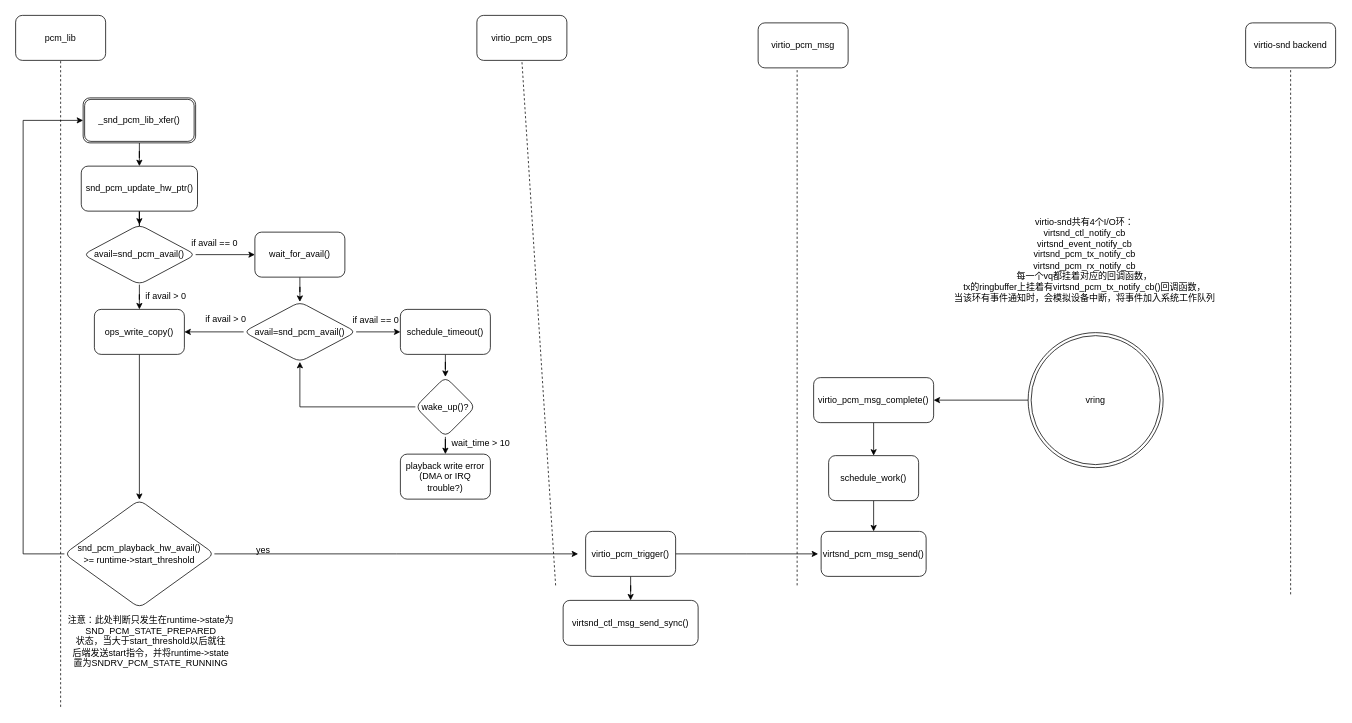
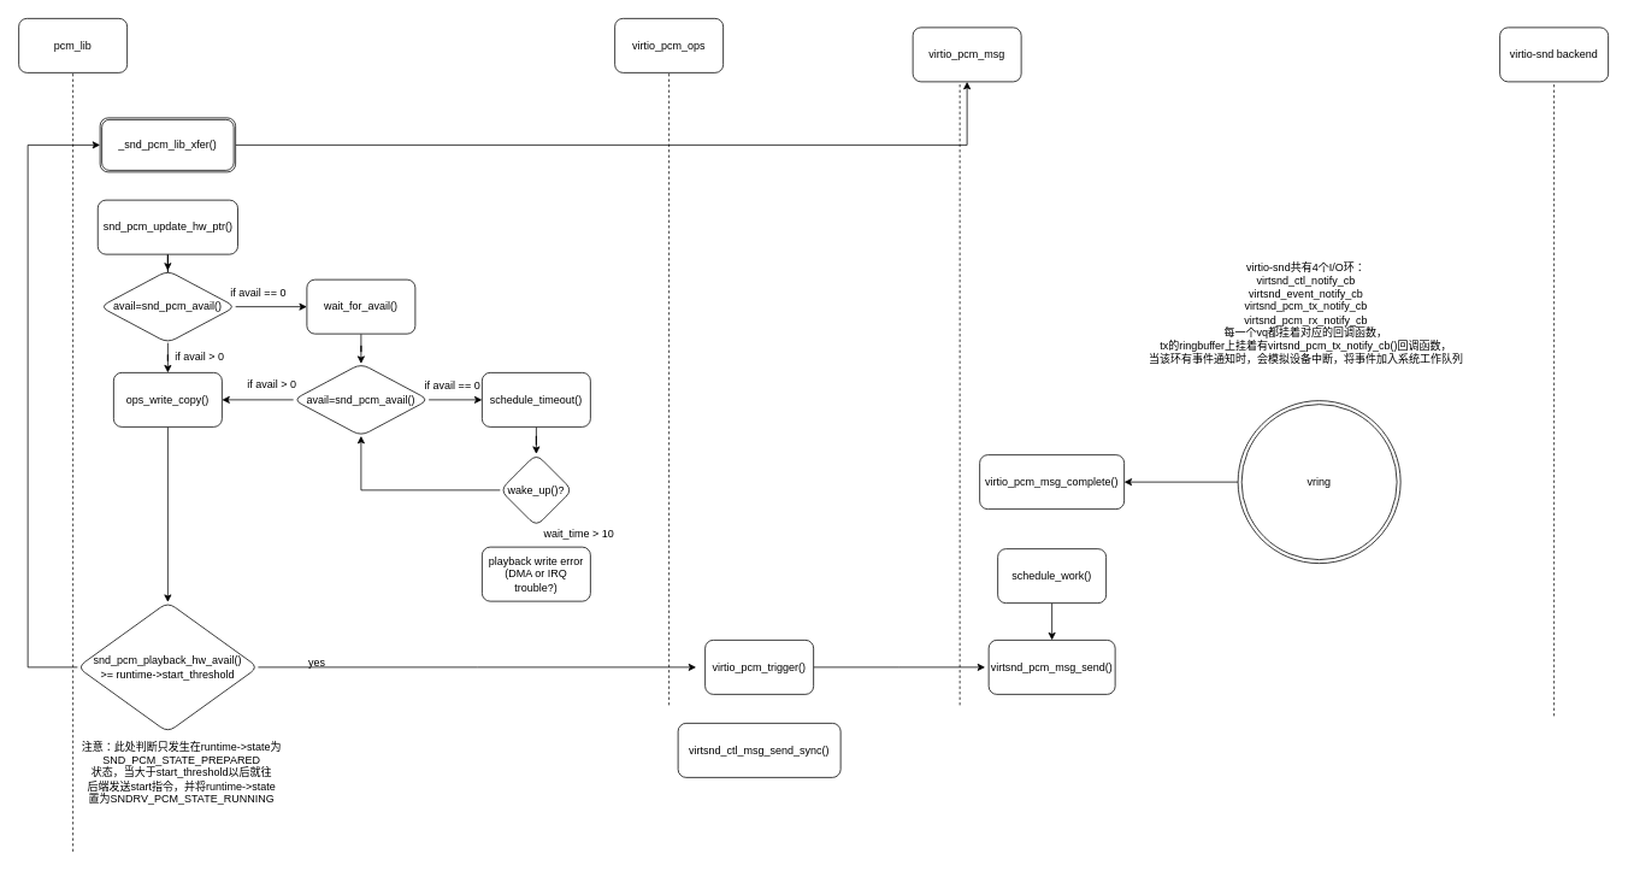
- <mxCell id="32" value="virtio_pcm_ops" style="rounded=1;whiteSpace=wrap;html=1;" vertex="1" parent="1"><mxGeometry x="635" y="20" width="120" height="60" as="geometry" /></mxCell>
+ <mxCell id="32" value="virtio_pcm_ops" style="rounded=1;whiteSpace=wrap;html=1;" vertex="1" parent="1"><mxGeometry x="680" y="20" width="120" height="60" as="geometry" /></mxCell>
- <mxCell id="4" value="" style="edgeStyle=orthogonalEdgeStyle;rounded=0;orthogonalLoop=1;jettySize=auto;html=1;" edge="1" parent="1" source="5" target="7"><mxGeometry relative="1" as="geometry" /></mxCell>
+ <mxCell id="4" value="" style="edgeStyle=orthogonalEdgeStyle;rounded=0;orthogonalLoop=1;jettySize=auto;html=1;" edge="1" parent="1" source="5" target="50"><mxGeometry relative="1" as="geometry" /></mxCell>
- <mxCell id="45" value="" style="edgeStyle=orthogonalEdgeStyle;rounded=0;orthogonalLoop=1;jettySize=auto;html=1;" edge="1" parent="1" source="46" target="48"><mxGeometry relative="1" as="geometry" /></mxCell>
- <mxCell id="28" value="" style="edgeStyle=orthogonalEdgeStyle;rounded=0;orthogonalLoop=1;jettySize=auto;html=1;" edge="1" parent="1" source="29" target="30"><mxGeometry relative="1" as="geometry" /></mxCell>
- <mxCell id="38" value="" style="edgeStyle=orthogonalEdgeStyle;rounded=0;orthogonalLoop=1;jettySize=auto;html=1;" edge="1" parent="1" source="39" target="40"><mxGeometry relative="1" as="geometry" /></mxCell>
